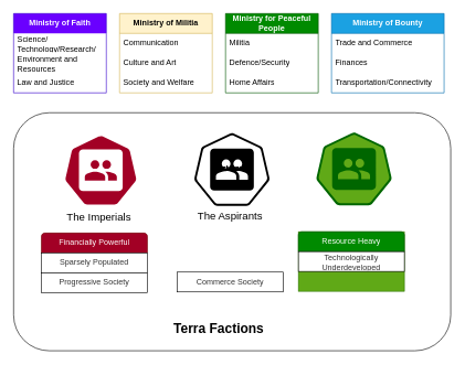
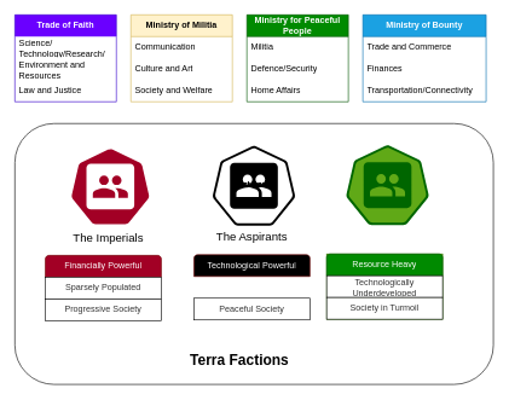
- <mxCell id="3" value="&lt;b&gt;Ministry of Faith&lt;/b&gt;" style="swimlane;fontStyle=0;childLayout=stackLayout;horizontal=1;startSize=30;horizontalStack=0;resizeParent=1;resizeParentMax=0;resizeLast=0;collapsible=1;marginBottom=0;whiteSpace=wrap;html=1;fillColor=#6a00ff;strokeColor=#3700CC;fontColor=#ffffff;swimlaneLine=0;" parent="1" vertex="1"><mxGeometry x="20" y="20" width="140" height="120" as="geometry"><mxRectangle x="270" y="70" width="60" height="30" as="alternateBounds" /></mxGeometry></mxCell>
+ <mxCell id="3" value="&lt;b&gt;Trade of Faith&lt;/b&gt;" style="swimlane;fontStyle=0;childLayout=stackLayout;horizontal=1;startSize=30;horizontalStack=0;resizeParent=1;resizeParentMax=0;resizeLast=0;collapsible=1;marginBottom=0;whiteSpace=wrap;html=1;fillColor=#6a00ff;strokeColor=#3700CC;fontColor=#ffffff;swimlaneLine=0;" parent="1" vertex="1"><mxGeometry x="20" y="20" width="140" height="120" as="geometry"><mxRectangle x="270" y="70" width="60" height="30" as="alternateBounds" /></mxGeometry></mxCell>
+ <mxCell id="32" value="Technological Powerful" style="text;strokeColor=#6F0000;fillColor=#000000;align=center;verticalAlign=middle;spacingLeft=10;spacingRight=10;overflow=hidden;points=[[0,0.5],[1,0.5]];portConstraint=eastwest;rotatable=0;whiteSpace=wrap;html=1;shape=mxgraph.bootstrap.topButton;rSize=5;fontColor=#ffffff;" parent="31" vertex="1"><mxGeometry width="160" height="30" as="geometry" /></mxCell>
+ <mxCell id="37" value="Society in Turmoil" style="text;strokeColor=#000000;fillColor=#FFFFFF;align=center;verticalAlign=middle;spacingLeft=10;spacingRight=10;overflow=hidden;points=[[0,0.5],[1,0.5]];portConstraint=eastwest;rotatable=0;whiteSpace=wrap;html=1;rSize=5;fontColor=#333333;" parent="34" vertex="1"><mxGeometry y="60" width="160" height="30" as="geometry" /></mxCell>
- <mxCell id="33" value="Commerce Society" style="text;strokeColor=#000000;fillColor=#FFFFFF;align=center;verticalAlign=middle;spacingLeft=10;spacingRight=10;overflow=hidden;points=[[0,0.5],[1,0.5]];portConstraint=eastwest;rotatable=0;whiteSpace=wrap;html=1;rSize=5;fontColor=#333333;" parent="31" vertex="1"><mxGeometry y="60" width="160" height="30" as="geometry" /></mxCell>
+ <mxCell id="33" value="Peaceful Society" style="text;strokeColor=#000000;fillColor=#FFFFFF;align=center;verticalAlign=middle;spacingLeft=10;spacingRight=10;overflow=hidden;points=[[0,0.5],[1,0.5]];portConstraint=eastwest;rotatable=0;whiteSpace=wrap;html=1;rSize=5;fontColor=#333333;" parent="31" vertex="1"><mxGeometry y="60" width="160" height="30" as="geometry" /></mxCell>
